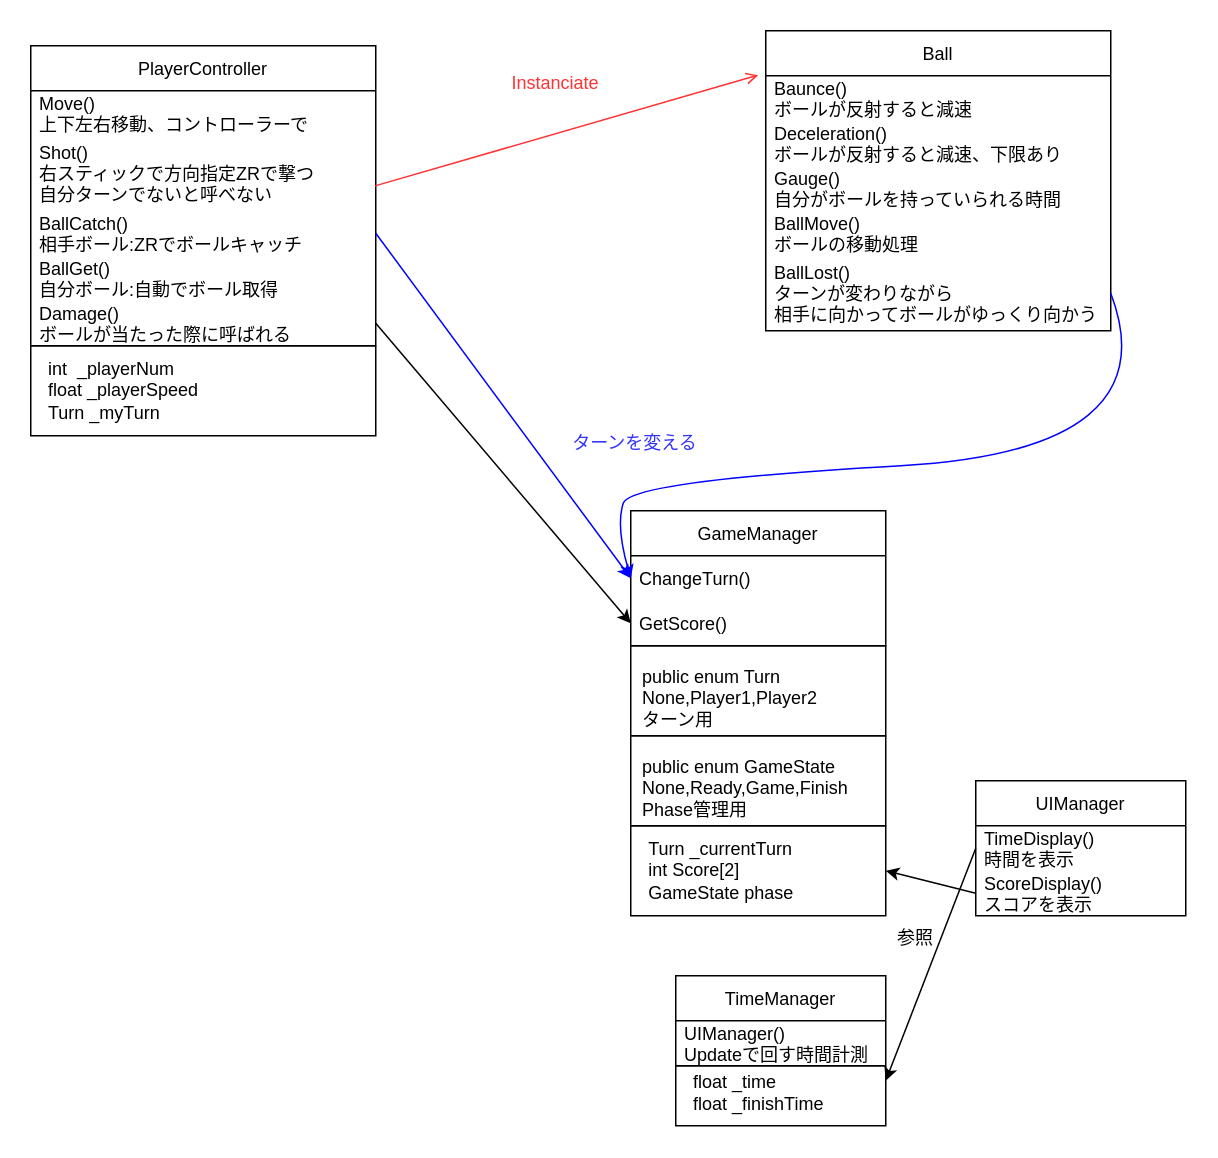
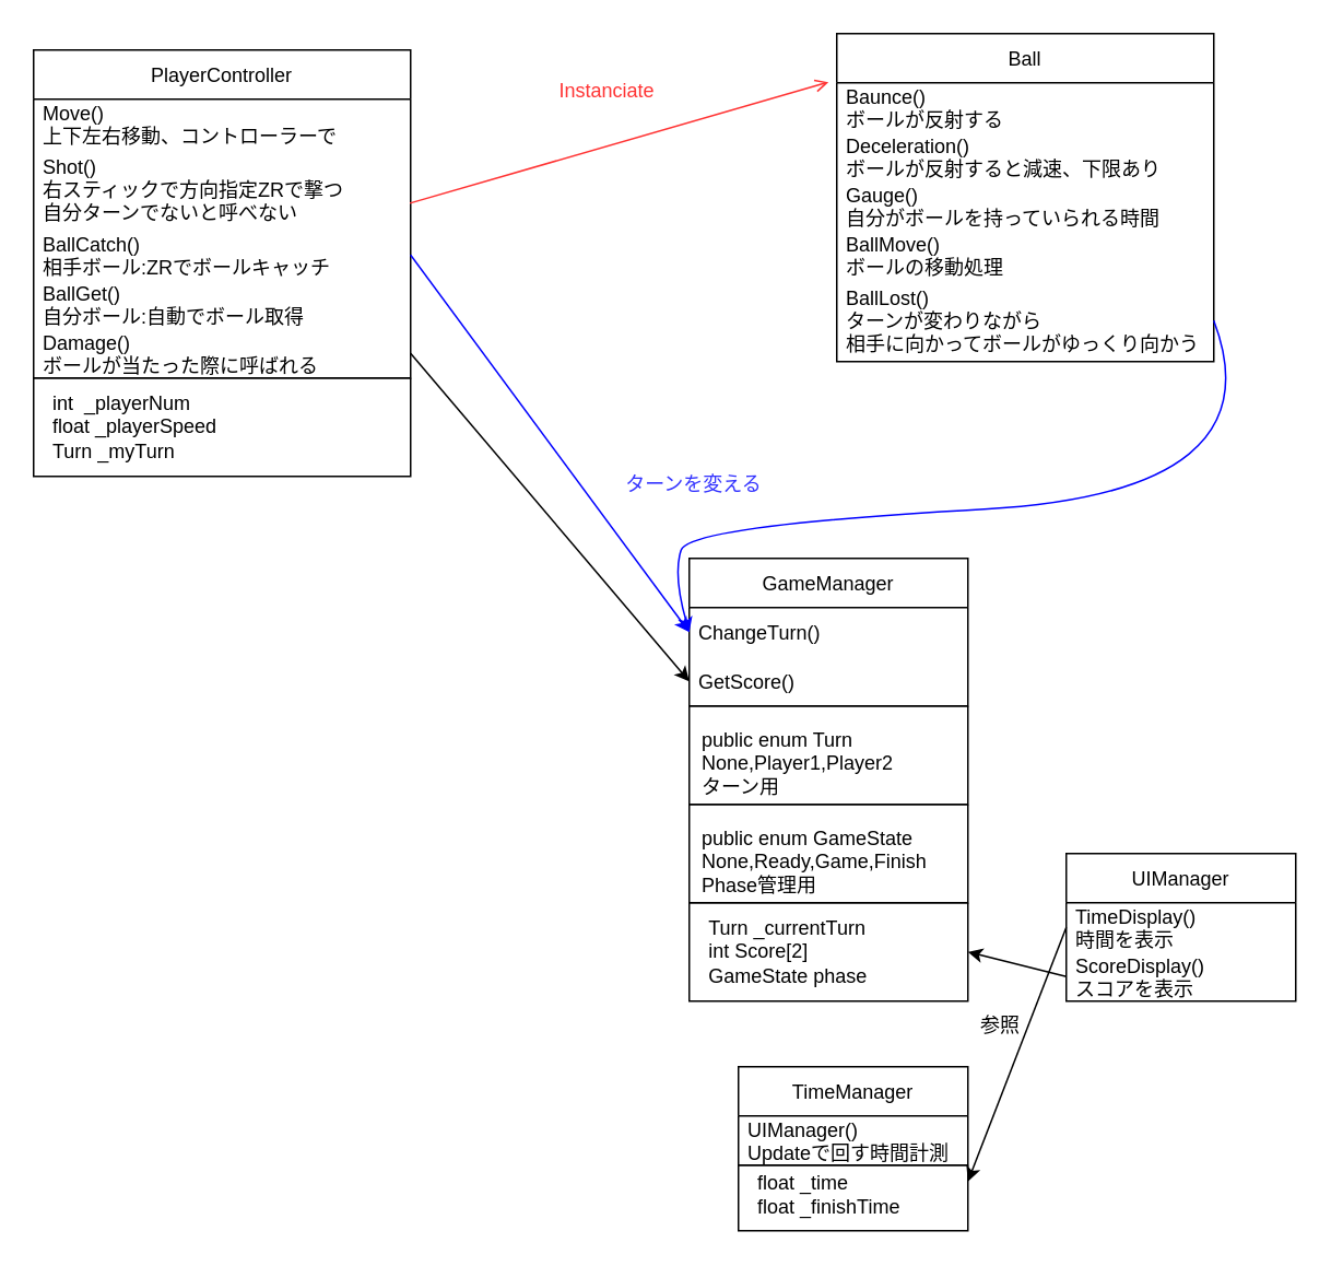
- <mxCell id="9" value="Baunce()&#10;ボールが反射すると減速" style="text;strokeColor=none;fillColor=none;align=left;verticalAlign=middle;spacingLeft=4;spacingRight=4;overflow=hidden;points=[[0,0.5],[1,0.5]];portConstraint=eastwest;rotatable=0;" parent="8" vertex="1"><mxGeometry y="30" width="230" height="30" as="geometry" /></mxCell>
+ <mxCell id="9" value="Baunce()&#10;ボールが反射する" style="text;strokeColor=none;fillColor=none;align=left;verticalAlign=middle;spacingLeft=4;spacingRight=4;overflow=hidden;points=[[0,0.5],[1,0.5]];portConstraint=eastwest;rotatable=0;" parent="8" vertex="1"><mxGeometry y="30" width="230" height="30" as="geometry" /></mxCell>
